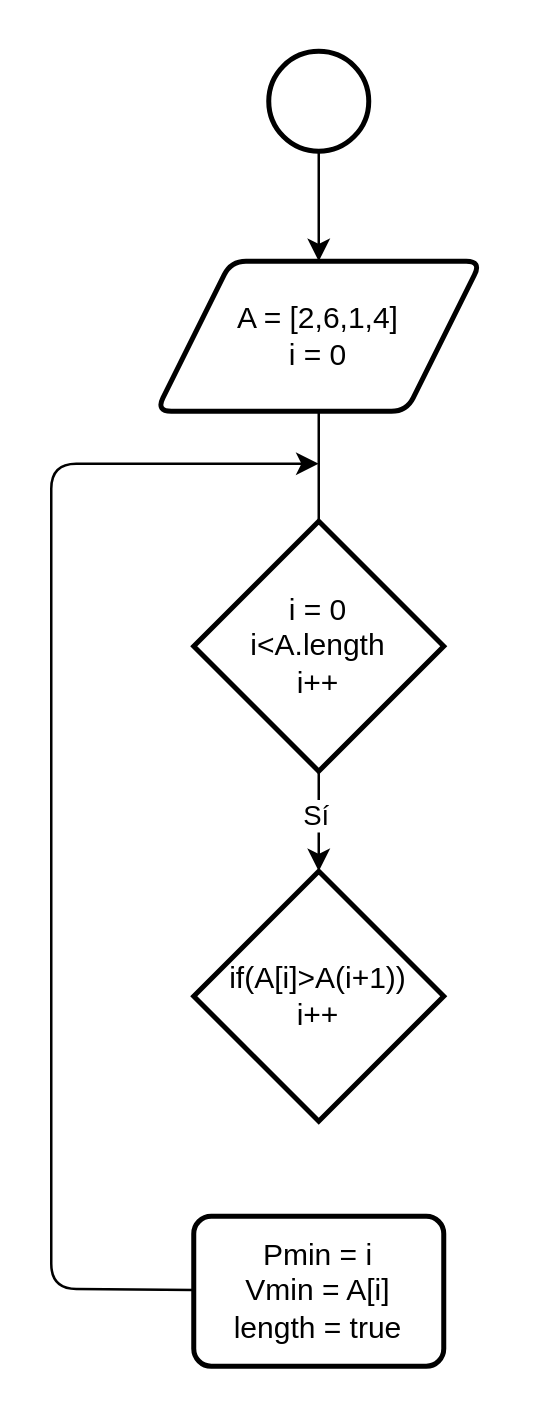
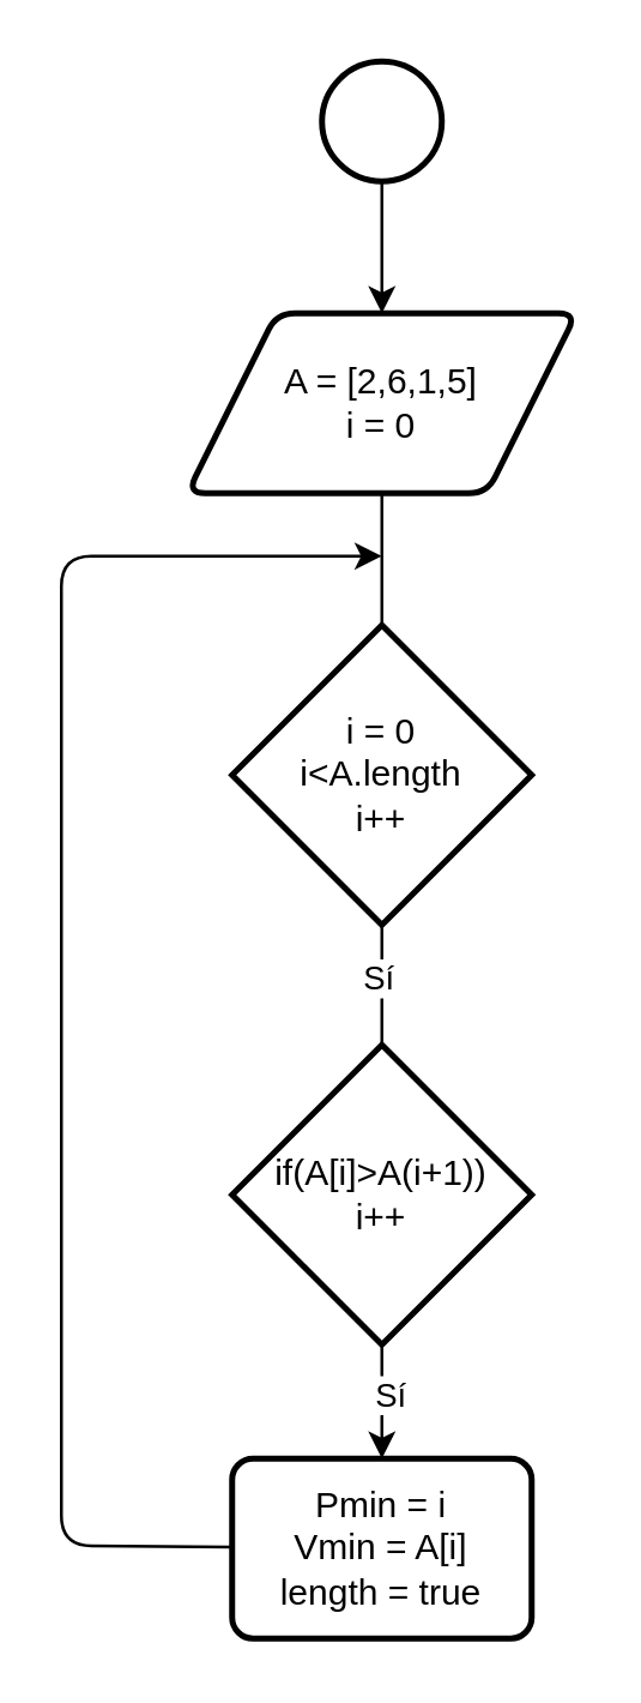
- <mxCell id="5" value="A = [2,6,1,4]&lt;div&gt;i = 0&lt;/div&gt;" style="shape=parallelogram;html=1;strokeWidth=2;perimeter=parallelogramPerimeter;whiteSpace=wrap;rounded=1;arcSize=12;size=0.23;" parent="1" vertex="1"><mxGeometry x="62" y="104" width="130" height="60" as="geometry" /></mxCell>
+ <mxCell id="5" value="A = [2,6,1,5]&lt;div&gt;i = 0&lt;/div&gt;" style="shape=parallelogram;html=1;strokeWidth=2;perimeter=parallelogramPerimeter;whiteSpace=wrap;rounded=1;arcSize=12;size=0.23;" parent="1" vertex="1"><mxGeometry x="62" y="104" width="130" height="60" as="geometry" /></mxCell>
- <mxCell id="11" style="edgeStyle=none;html=1;" edge="1" parent="1" source="13" target="8"><mxGeometry relative="1" as="geometry" /></mxCell>
+ <mxCell id="11" style="edgeStyle=none;html=1;endArrow=none;" edge="1" parent="1" source="13" target="8"><mxGeometry relative="1" as="geometry" /></mxCell>
+ <mxCell id="6" value="" style="edgeStyle=none;html=1;" parent="1" source="8" target="9" edge="1"><mxGeometry relative="1" as="geometry" /></mxCell>
+ <mxCell id="7" value="Sí" style="edgeLabel;html=1;align=center;verticalAlign=middle;resizable=0;points=[];" vertex="1" connectable="0" parent="6"><mxGeometry x="-0.152" y="2" relative="1" as="geometry"><mxPoint as="offset" /></mxGeometry></mxCell>
